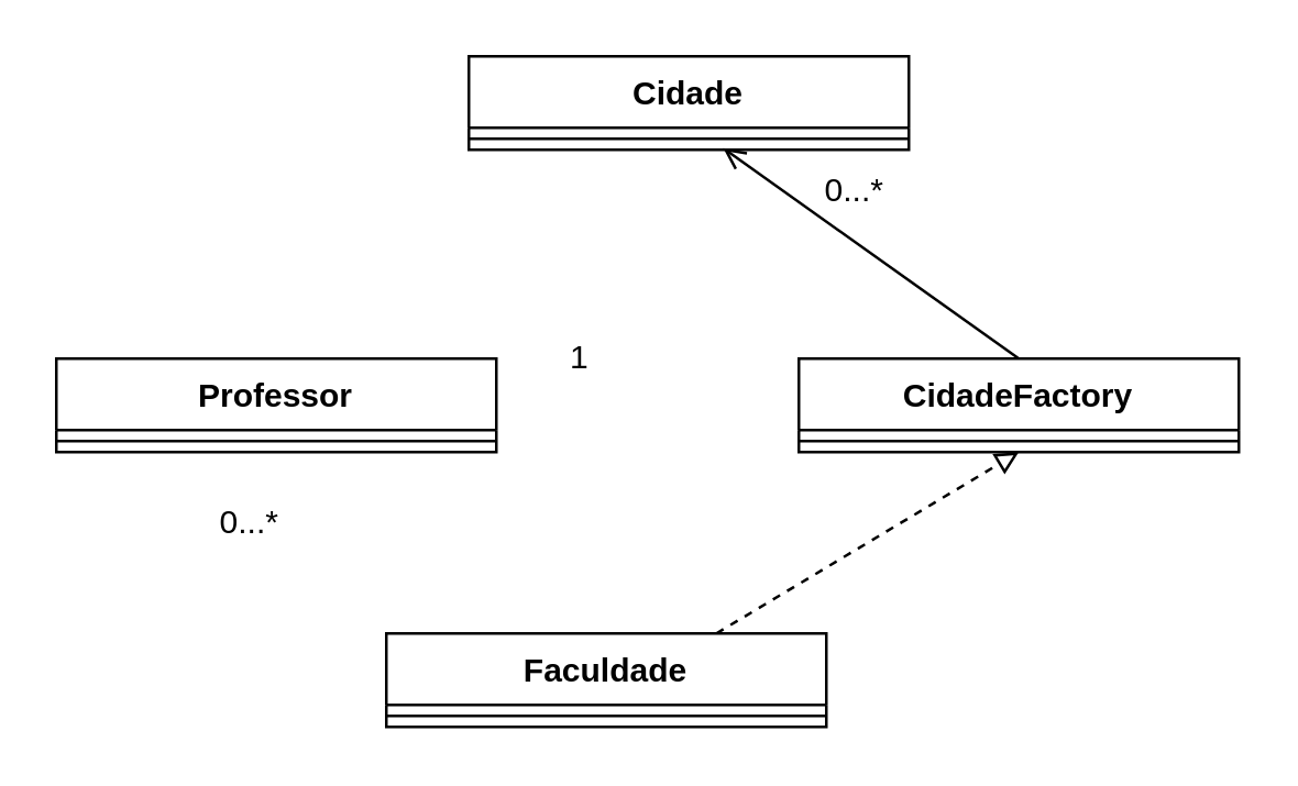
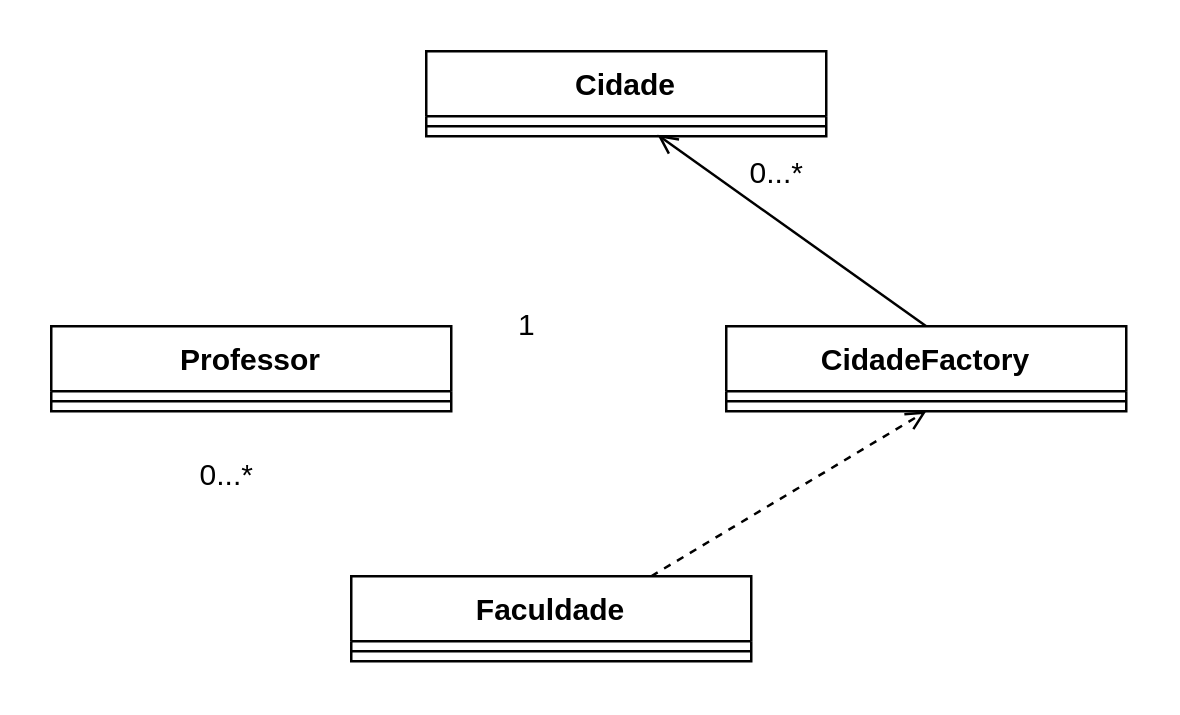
- <mxCell id="7" style="edgeStyle=none;rounded=0;orthogonalLoop=1;jettySize=auto;html=1;exitX=0.75;exitY=0;exitDx=0;exitDy=0;entryX=0.5;entryY=1;entryDx=0;entryDy=0;endArrow=block;endFill=0;dashed=1;" edge="1" parent="1" source="8" target="5"><mxGeometry relative="1" as="geometry" /></mxCell>
+ <mxCell id="7" style="edgeStyle=none;rounded=0;orthogonalLoop=1;jettySize=auto;html=1;exitX=0.75;exitY=0;exitDx=0;exitDy=0;entryX=0.5;entryY=1;entryDx=0;entryDy=0;endArrow=open;endFill=0;dashed=1;" edge="1" parent="1" source="8" target="5"><mxGeometry relative="1" as="geometry" /></mxCell>
